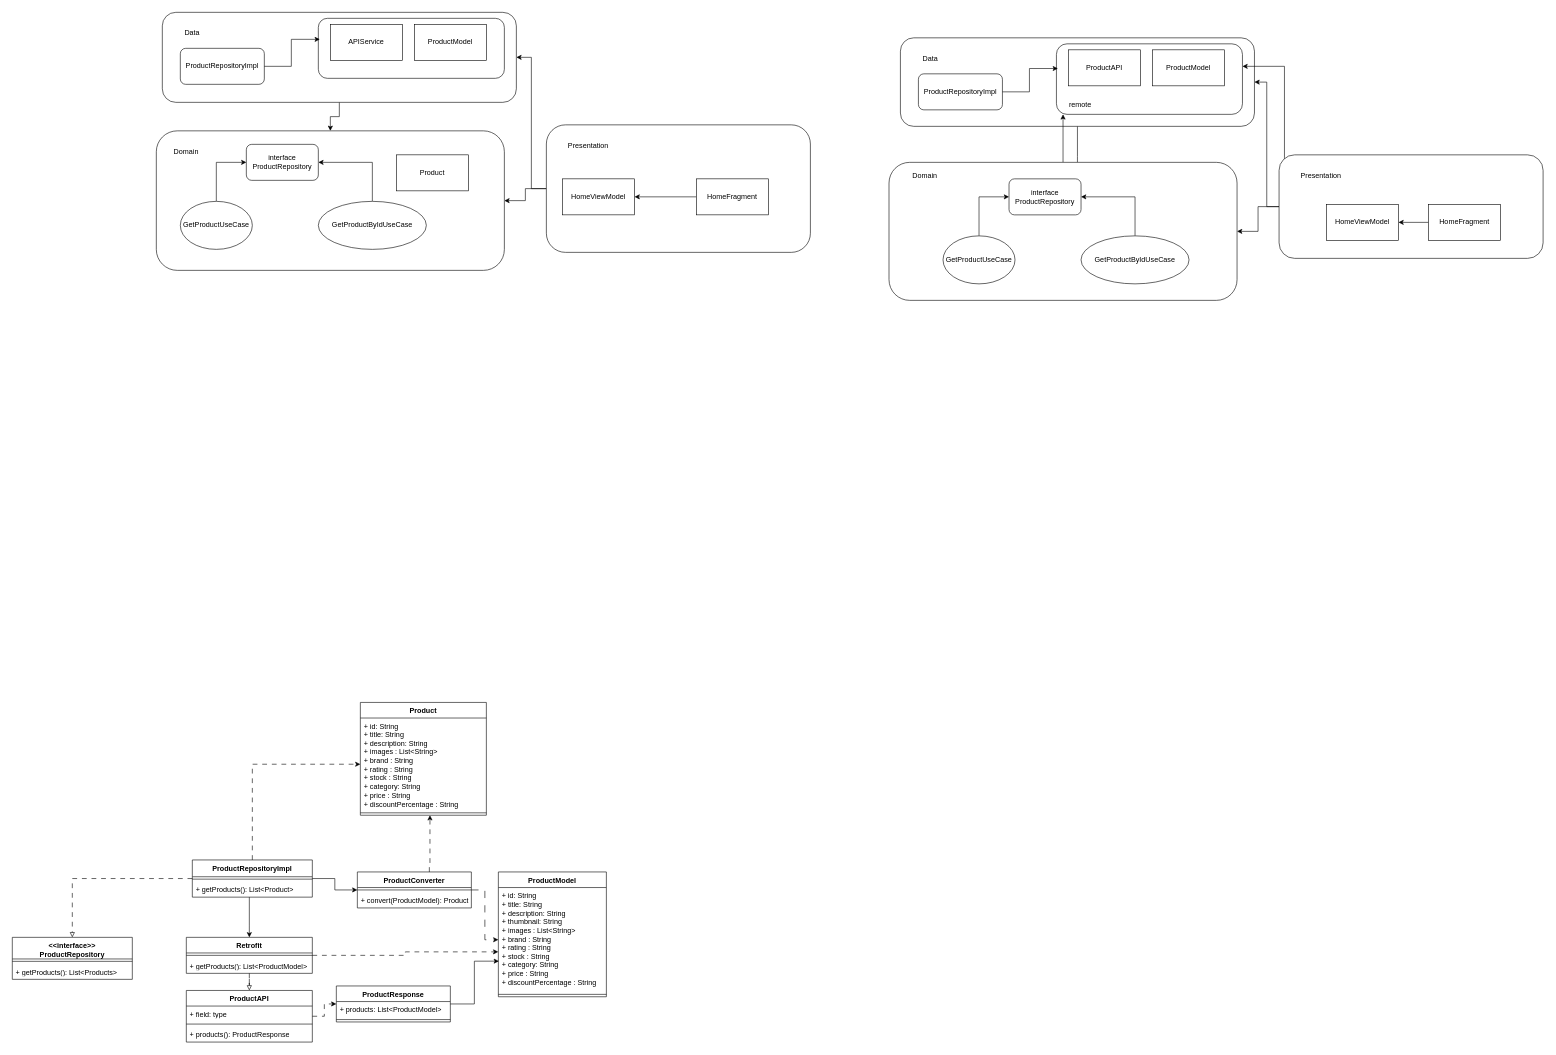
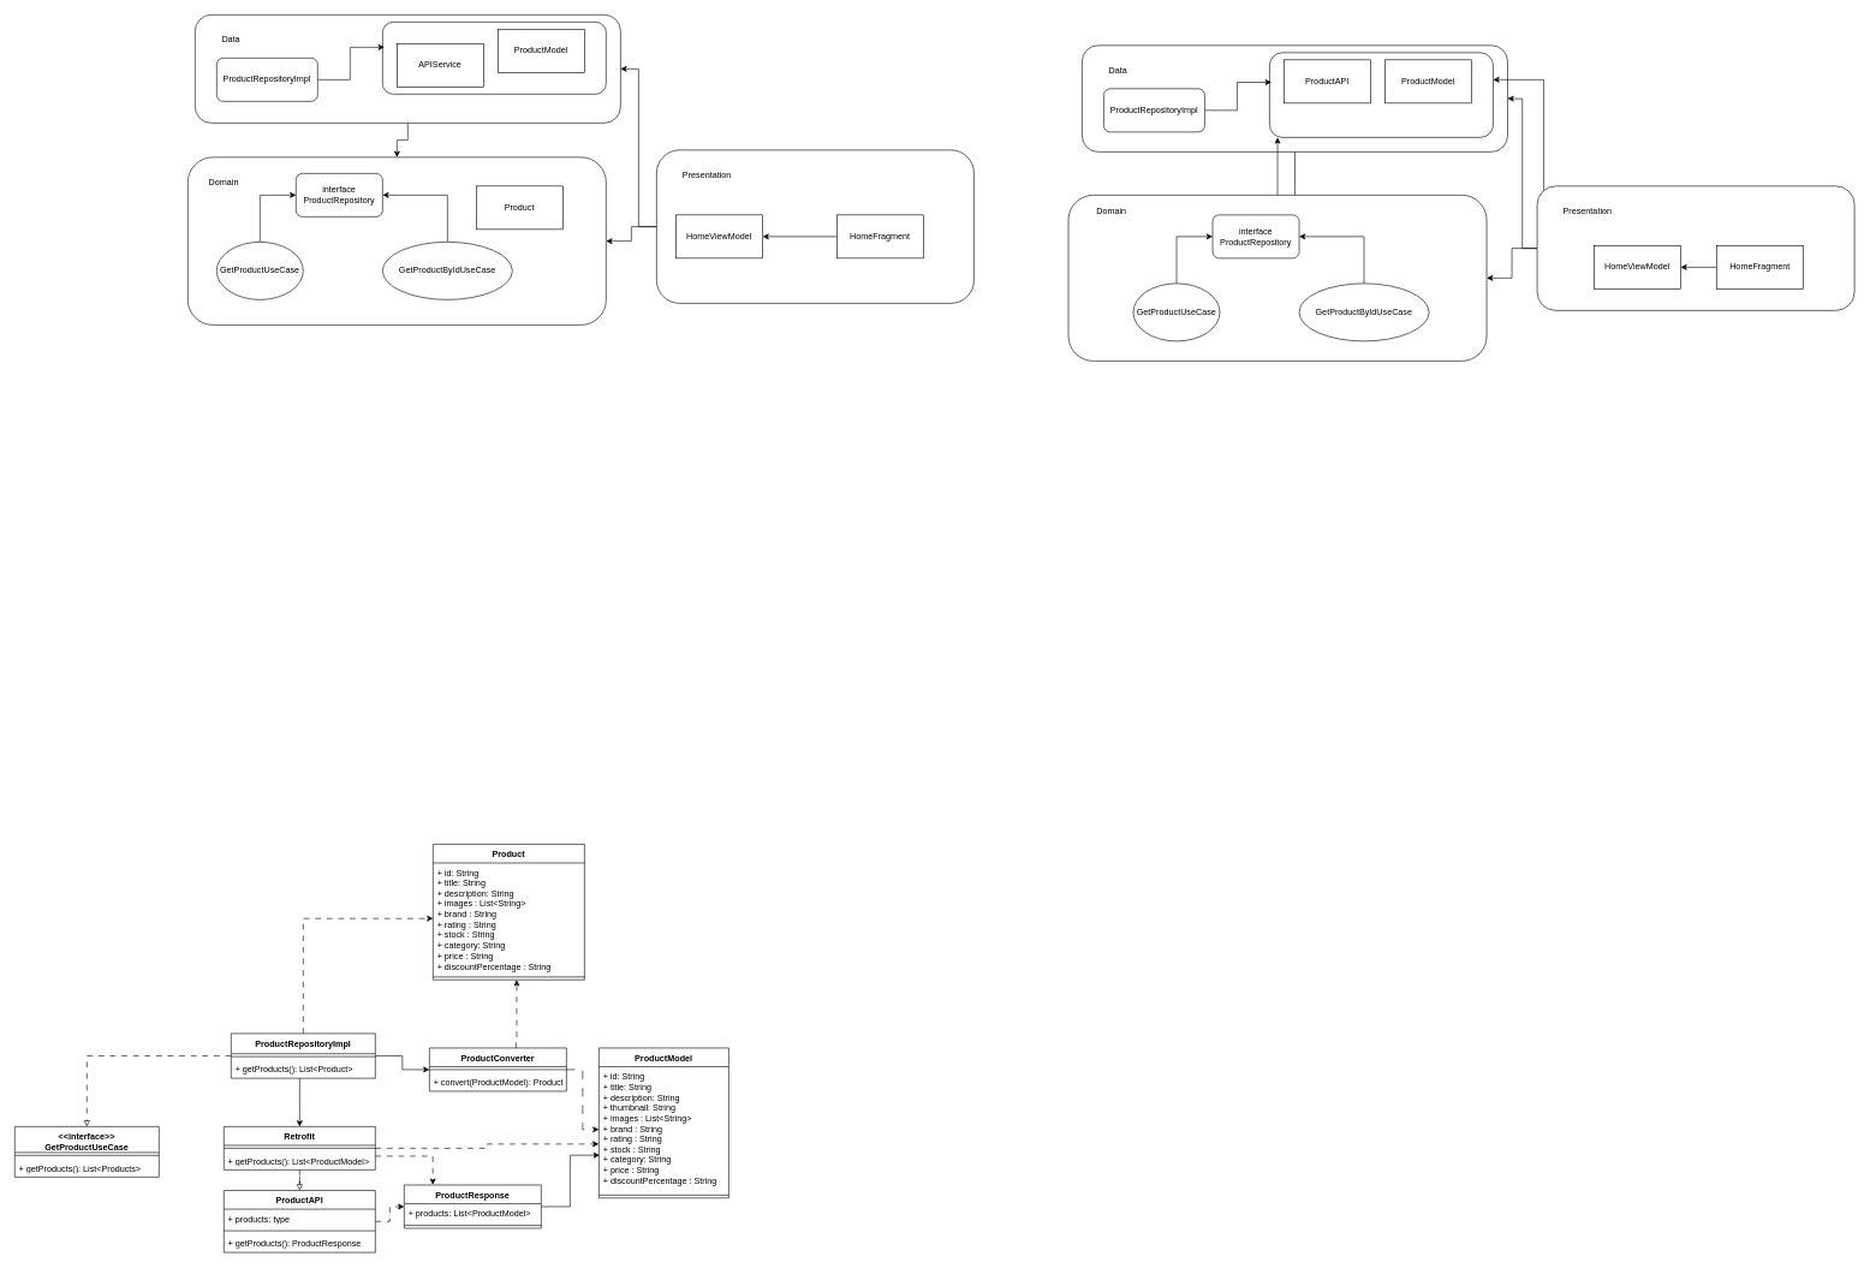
- <mxCell id="6" value="APIService" style="rounded=0;whiteSpace=wrap;html=1;" parent="1" vertex="1"><mxGeometry x="550" y="40" width="120" height="60" as="geometry" /></mxCell>
+ <mxCell id="6" value="APIService" style="rounded=0;whiteSpace=wrap;html=1;" parent="1" vertex="1"><mxGeometry x="550" y="60" width="120" height="60" as="geometry" /></mxCell>
- <mxCell id="85" value="remote" style="text;html=1;align=center;verticalAlign=middle;whiteSpace=wrap;rounded=0;" vertex="1" parent="1"><mxGeometry x="1770" y="160" width="60" height="30" as="geometry" /></mxCell>
- <mxCell id="82" value="&lt;div&gt;&amp;lt;&amp;lt;interface&amp;gt;&amp;gt;&lt;/div&gt;ProductRepository" style="swimlane;fontStyle=1;align=center;verticalAlign=top;childLayout=stackLayout;horizontal=1;startSize=36;horizontalStack=0;resizeParent=1;resizeParentMax=0;resizeLast=0;collapsible=1;marginBottom=0;whiteSpace=wrap;html=1;" parent="1" vertex="1"><mxGeometry x="20" y="1561.5" width="200" height="70" as="geometry" /></mxCell>
+ <mxCell id="82" value="&lt;div&gt;&amp;lt;&amp;lt;interface&amp;gt;&amp;gt;&lt;/div&gt;GetProductUseCase" style="swimlane;fontStyle=1;align=center;verticalAlign=top;childLayout=stackLayout;horizontal=1;startSize=36;horizontalStack=0;resizeParent=1;resizeParentMax=0;resizeLast=0;collapsible=1;marginBottom=0;whiteSpace=wrap;html=1;" parent="1" vertex="1"><mxGeometry x="20" y="1561.5" width="200" height="70" as="geometry" /></mxCell>
+ <mxCell id="81" style="edgeStyle=orthogonalEdgeStyle;rounded=0;orthogonalLoop=1;jettySize=auto;html=1;entryX=0.209;entryY=-0.007;entryDx=0;entryDy=0;entryPerimeter=0;dashed=1;dashPattern=8 8;" parent="1" source="74" target="77" edge="1"><mxGeometry relative="1" as="geometry"><Array as="points"><mxPoint x="600" y="1602.5" /></Array></mxGeometry></mxCell>
- <mxCell id="62" value="+ field: type" style="text;strokeColor=none;fillColor=none;align=left;verticalAlign=top;spacingLeft=4;spacingRight=4;overflow=hidden;rotatable=0;points=[[0,0.5],[1,0.5]];portConstraint=eastwest;whiteSpace=wrap;html=1;" parent="61" vertex="1"><mxGeometry y="26" width="210" height="26" as="geometry" /></mxCell>
+ <mxCell id="62" value="+ products: type" style="text;strokeColor=none;fillColor=none;align=left;verticalAlign=top;spacingLeft=4;spacingRight=4;overflow=hidden;rotatable=0;points=[[0,0.5],[1,0.5]];portConstraint=eastwest;whiteSpace=wrap;html=1;" parent="61" vertex="1"><mxGeometry y="26" width="210" height="26" as="geometry" /></mxCell>
- <mxCell id="64" value="+ products(): ProductResponse" style="text;strokeColor=none;fillColor=none;align=left;verticalAlign=top;spacingLeft=4;spacingRight=4;overflow=hidden;rotatable=0;points=[[0,0.5],[1,0.5]];portConstraint=eastwest;whiteSpace=wrap;html=1;" parent="61" vertex="1"><mxGeometry y="60" width="210" height="26" as="geometry" /></mxCell>
+ <mxCell id="64" value="+ getProducts(): ProductResponse" style="text;strokeColor=none;fillColor=none;align=left;verticalAlign=top;spacingLeft=4;spacingRight=4;overflow=hidden;rotatable=0;points=[[0,0.5],[1,0.5]];portConstraint=eastwest;whiteSpace=wrap;html=1;" parent="61" vertex="1"><mxGeometry y="60" width="210" height="26" as="geometry" /></mxCell>
